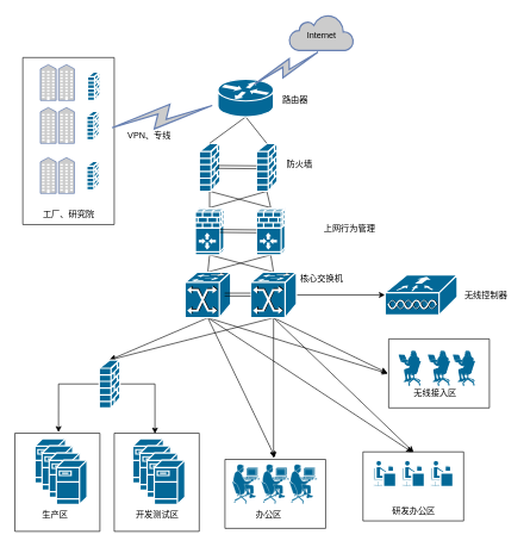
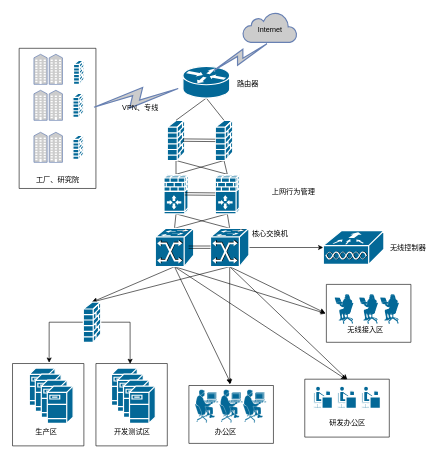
- <mxCell id="78" value="VPN、专线" style="text;html=1;align=center;verticalAlign=middle;resizable=0;points=[];autosize=1;" parent="1" vertex="1"><mxGeometry x="168" y="180" width="80" height="20" as="geometry" /></mxCell>
+ <mxCell id="78" value="VPN、专线" style="text;html=1;align=center;verticalAlign=middle;resizable=0;points=[];autosize=1;" parent="1" vertex="1"><mxGeometry x="193" y="170" width="80" height="20" as="geometry" /></mxCell>
- <mxCell id="74" value="防火墙" style="text;html=1;align=center;verticalAlign=middle;resizable=0;points=[];autosize=1;" parent="1" vertex="1"><mxGeometry x="393" y="220" width="50" height="20" as="geometry" /></mxCell>
- <mxCell id="71" value="研发办公区" style="text;html=1;align=center;verticalAlign=middle;resizable=0;points=[];autosize=1;" parent="1" vertex="1"><mxGeometry x="537.57" y="705" width="80" height="20" as="geometry" /></mxCell>
+ <mxCell id="71" value="研发办公区" style="text;html=1;align=center;verticalAlign=middle;resizable=0;points=[];autosize=1;" parent="1" vertex="1"><mxGeometry x="537.57" y="695" width="80" height="20" as="geometry" /></mxCell>
